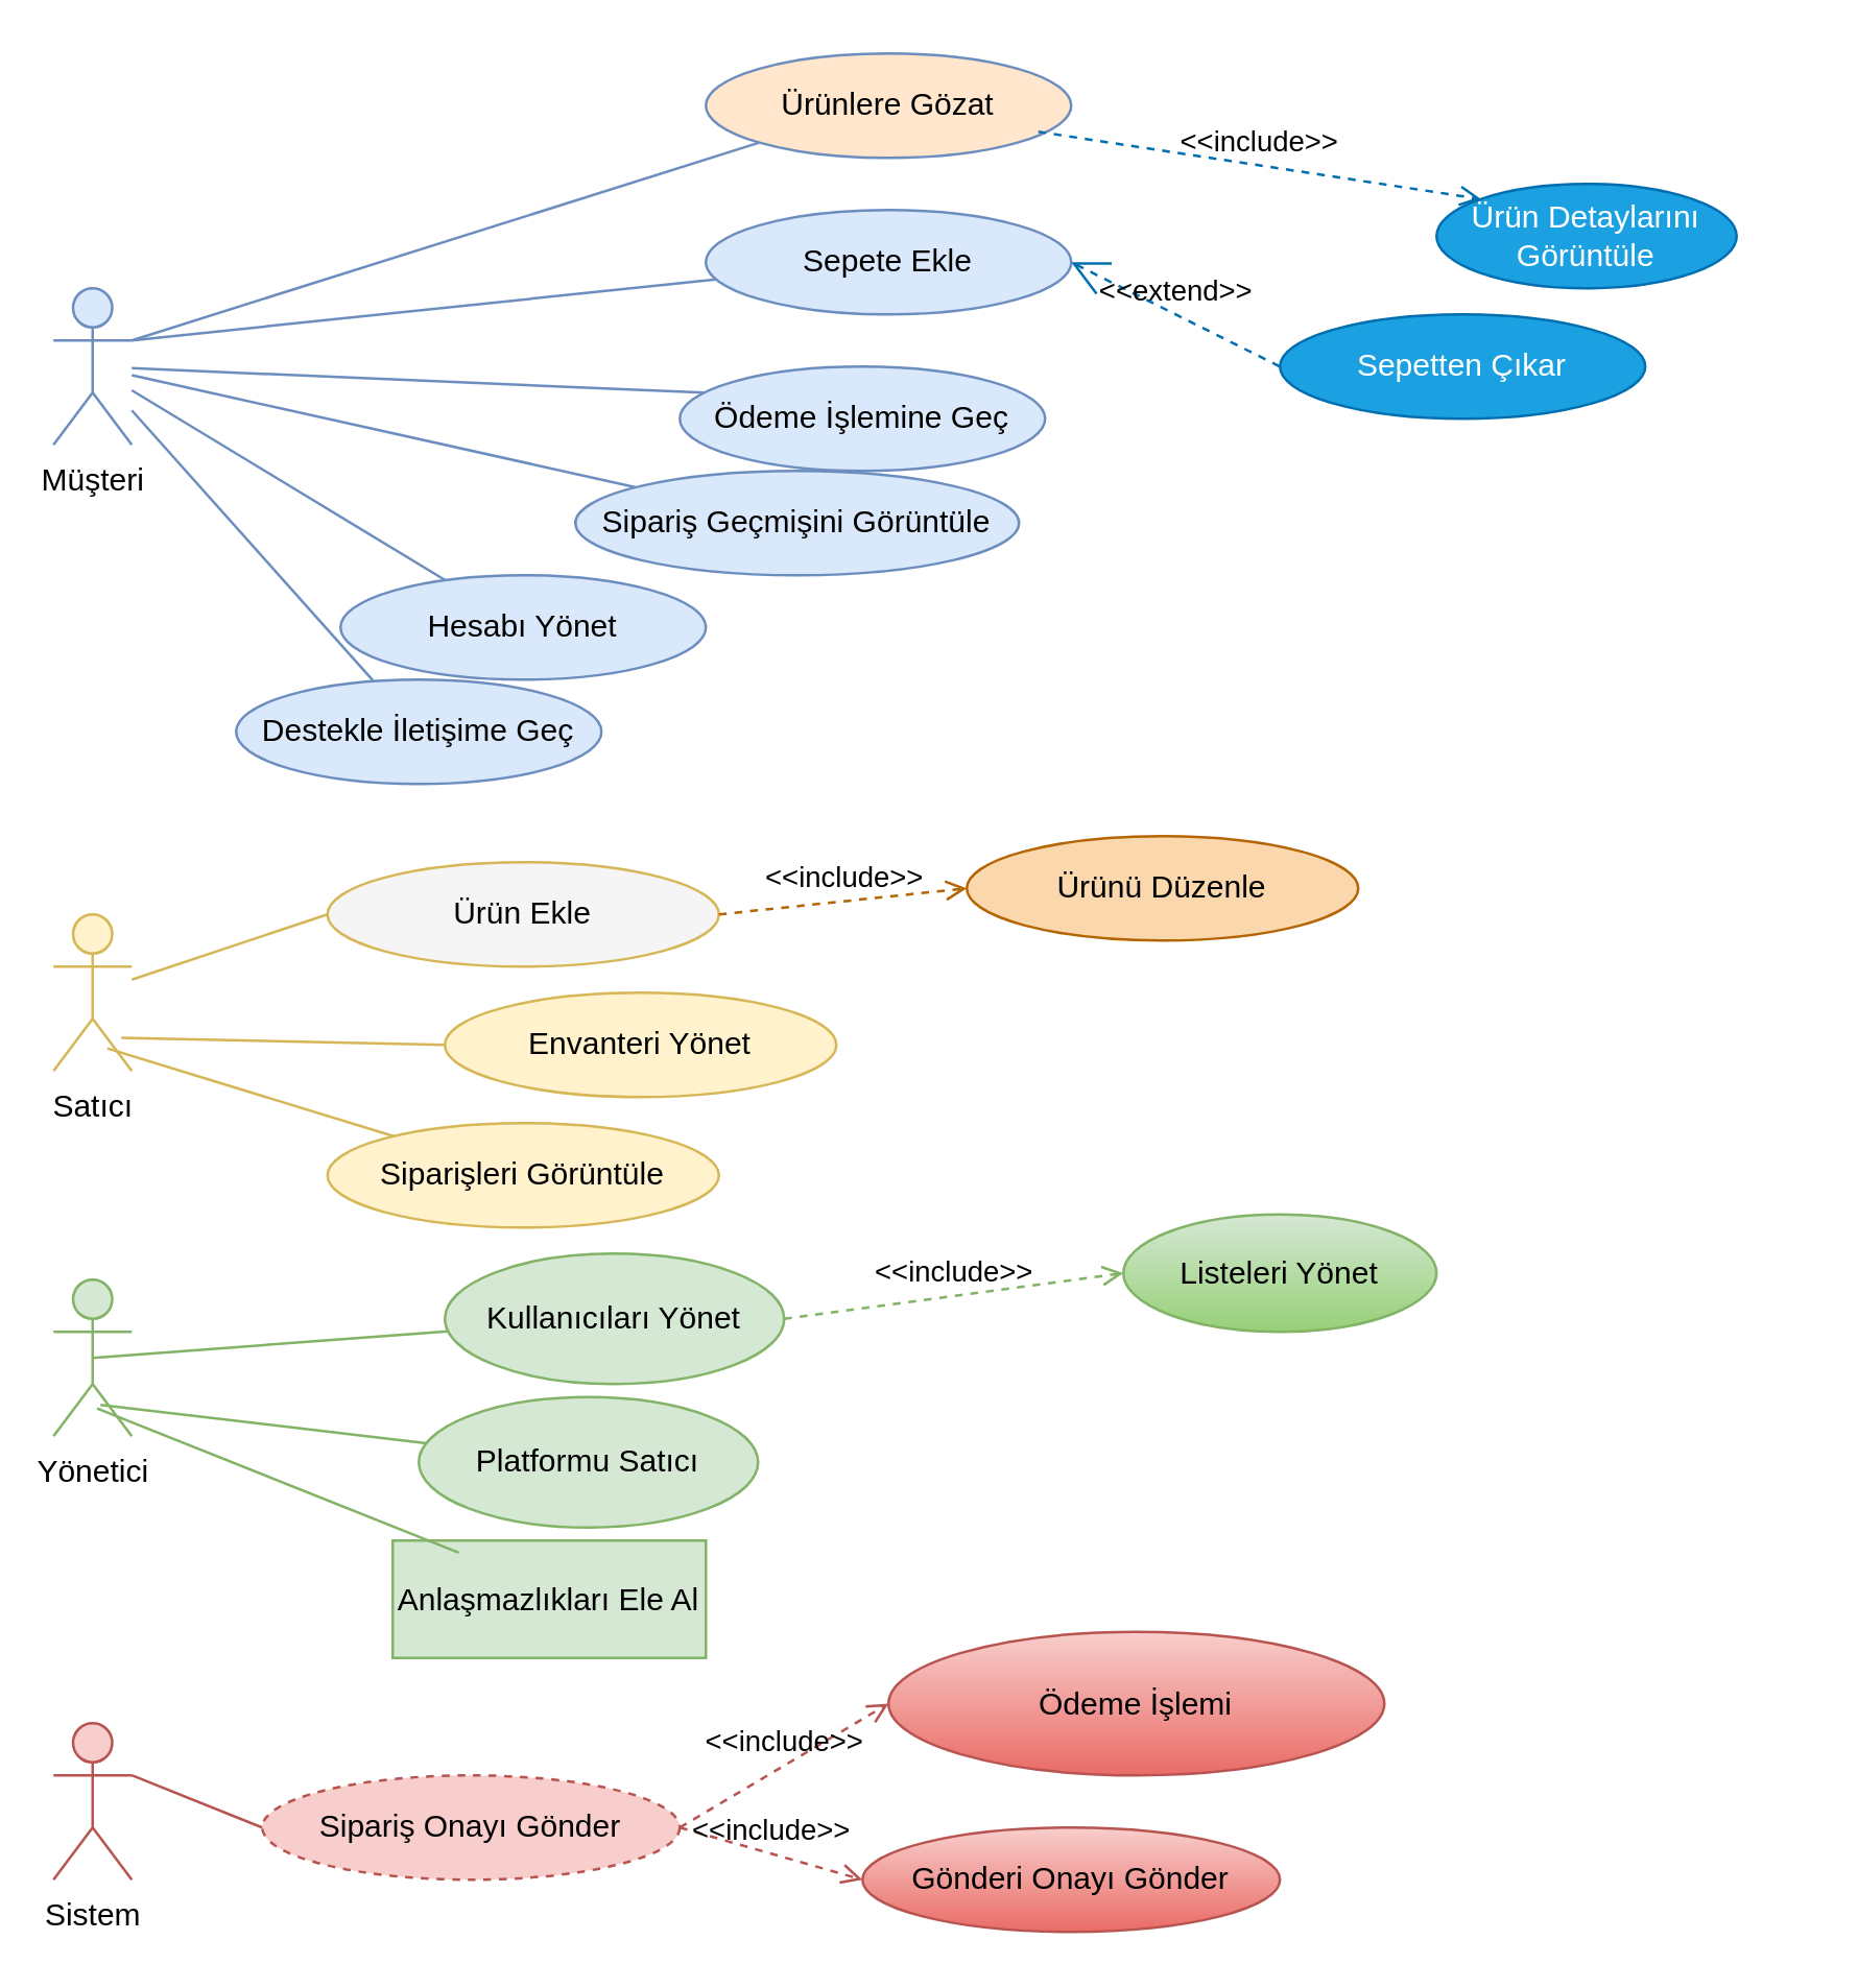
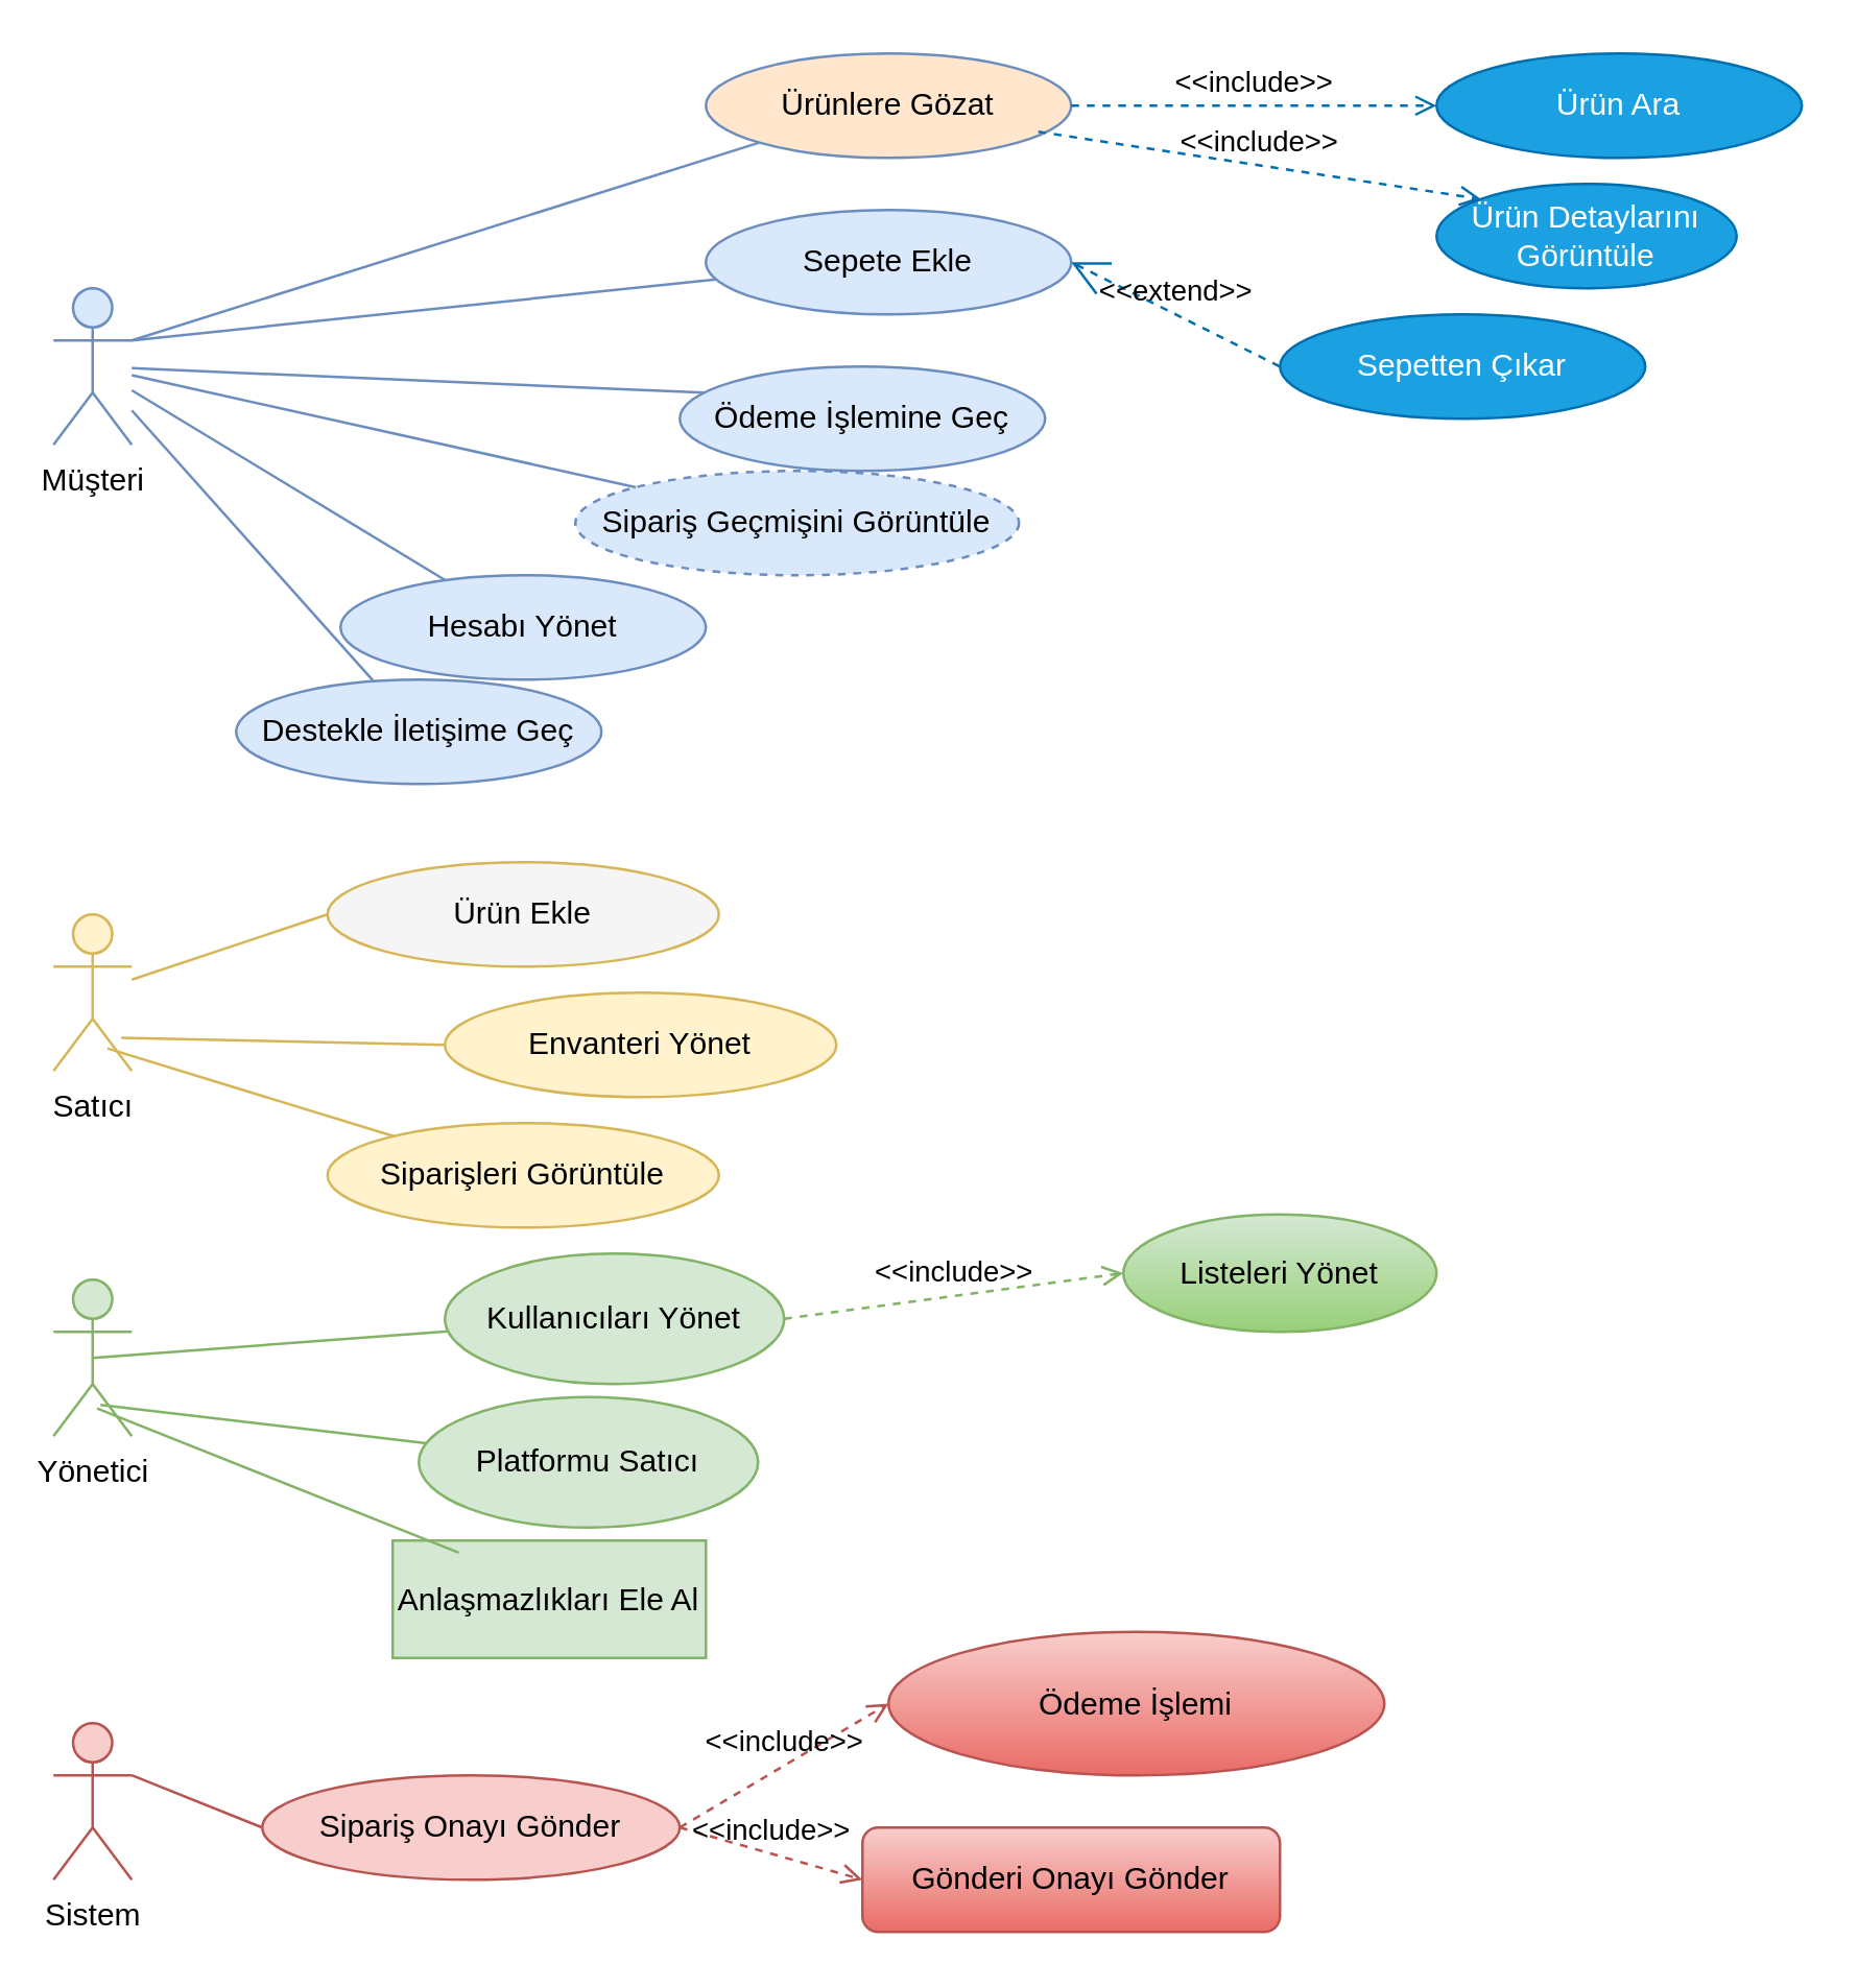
+ <mxCell id="18" value="&amp;lt;&amp;lt;include&amp;gt;&amp;gt;" style="edgeStyle=none;html=1;endArrow=open;verticalAlign=bottom;dashed=1;labelBackgroundColor=none;rounded=0;fillColor=#1ba1e2;strokeColor=#006EAF;" edge="1" parent="1" source="8" target="15"><mxGeometry width="160" relative="1" as="geometry"><mxPoint x="400" y="70" as="sourcePoint" /><mxPoint x="490" y="70" as="targetPoint" /></mxGeometry></mxCell>
+ <mxCell id="15" value="Ürün Ara" style="ellipse;whiteSpace=wrap;html=1;fillColor=#1ba1e2;fontColor=#ffffff;strokeColor=#006EAF;" vertex="1" parent="1"><mxGeometry x="550" y="20" width="140" height="40" as="geometry" /></mxCell>
- <mxCell id="5" value="Sipariş Geçmişini Görüntüle" style="ellipse;whiteSpace=wrap;html=1;fillColor=#dae8fc;strokeColor=#6c8ebf;" vertex="1" parent="1"><mxGeometry x="220" y="180" width="170" height="40" as="geometry" /></mxCell>
+ <mxCell id="5" value="Sipariş Geçmişini Görüntüle" style="ellipse;whiteSpace=wrap;html=1;fillColor=#dae8fc;strokeColor=#6c8ebf;dashed=1;" vertex="1" parent="1"><mxGeometry x="220" y="180" width="170" height="40" as="geometry" /></mxCell>
- <mxCell id="28" value="Ürünü Düzenle" style="ellipse;whiteSpace=wrap;html=1;fillColor=#fad7ac;strokeColor=#b46504;" vertex="1" parent="1"><mxGeometry x="370" y="320" width="150" height="40" as="geometry" /></mxCell>
- <mxCell id="29" value="&amp;lt;&amp;lt;include&amp;gt;&amp;gt;" style="edgeStyle=none;html=1;endArrow=open;verticalAlign=bottom;dashed=1;labelBackgroundColor=none;rounded=0;fillColor=#fad7ac;strokeColor=#b46504;exitX=1;exitY=0.5;exitDx=0;exitDy=0;entryX=0;entryY=0.5;entryDx=0;entryDy=0;" edge="1" parent="1" source="22" target="28"><mxGeometry width="160" relative="1" as="geometry"><mxPoint x="270" y="280" as="sourcePoint" /><mxPoint x="430" y="280" as="targetPoint" /></mxGeometry></mxCell>
- <mxCell id="40" value="Sipariş Onayı Gönder" style="ellipse;whiteSpace=wrap;html=1;fillColor=#f8cecc;strokeColor=#b85450;dashed=1;" vertex="1" parent="1"><mxGeometry x="100" y="680" width="160" height="40" as="geometry" /></mxCell>
+ <mxCell id="40" value="Sipariş Onayı Gönder" style="ellipse;whiteSpace=wrap;html=1;fillColor=#f8cecc;strokeColor=#b85450;" vertex="1" parent="1"><mxGeometry x="100" y="680" width="160" height="40" as="geometry" /></mxCell>
- <mxCell id="41" value="Gönderi Onayı Gönder" style="ellipse;whiteSpace=wrap;html=1;fillColor=#f8cecc;strokeColor=#b85450;gradientColor=#ea6b66;" vertex="1" parent="1"><mxGeometry x="330" y="700" width="160" height="40" as="geometry" /></mxCell>
+ <mxCell id="41" value="Gönderi Onayı Gönder" style="whiteSpace=wrap;html=1;fillColor=#f8cecc;strokeColor=#b85450;gradientColor=#ea6b66;rounded=1;" vertex="1" parent="1"><mxGeometry x="330" y="700" width="160" height="40" as="geometry" /></mxCell>
